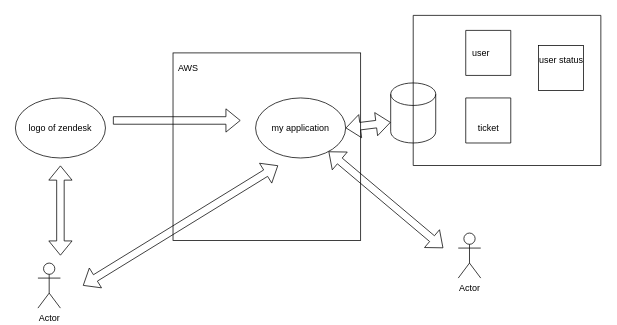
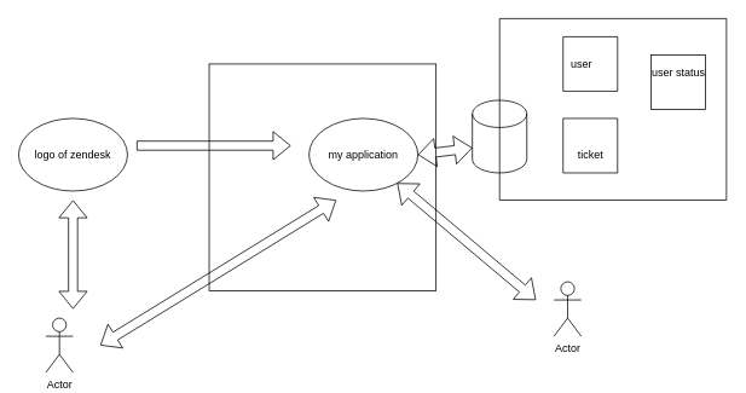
- <mxCell id="20" value="AWS" style="text;html=1;align=center;verticalAlign=middle;resizable=0;points=[];autosize=1;strokeColor=none;fillColor=none;" vertex="1" parent="1"><mxGeometry x="230" y="80" width="40" height="20" as="geometry" /></mxCell>
